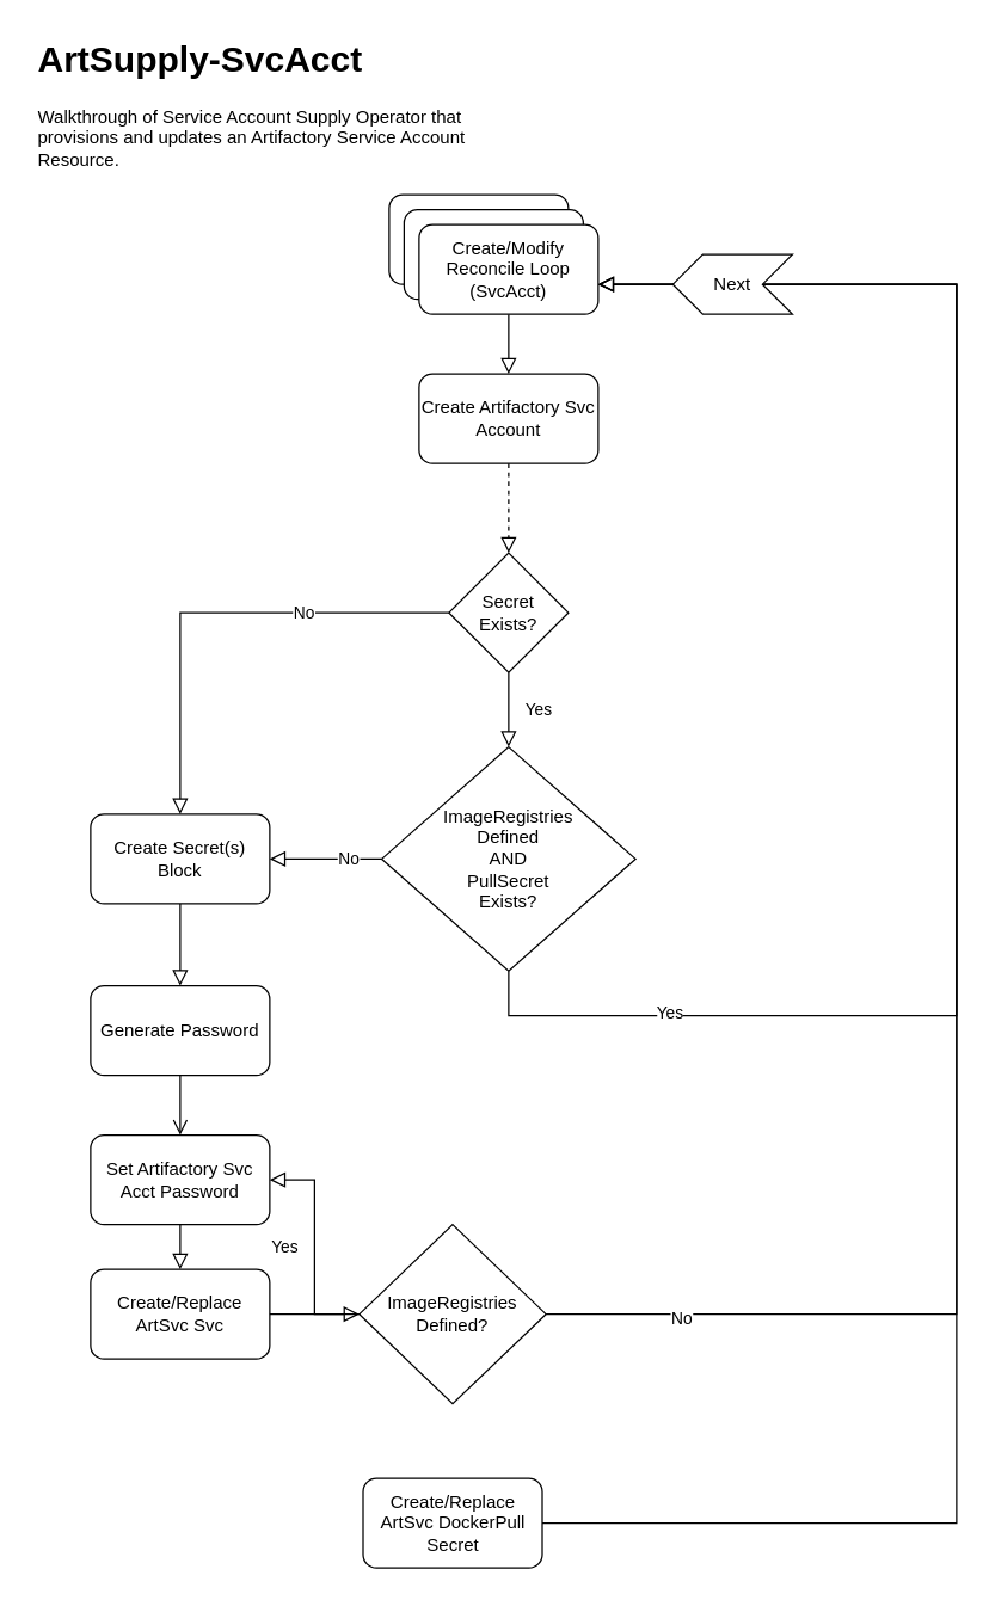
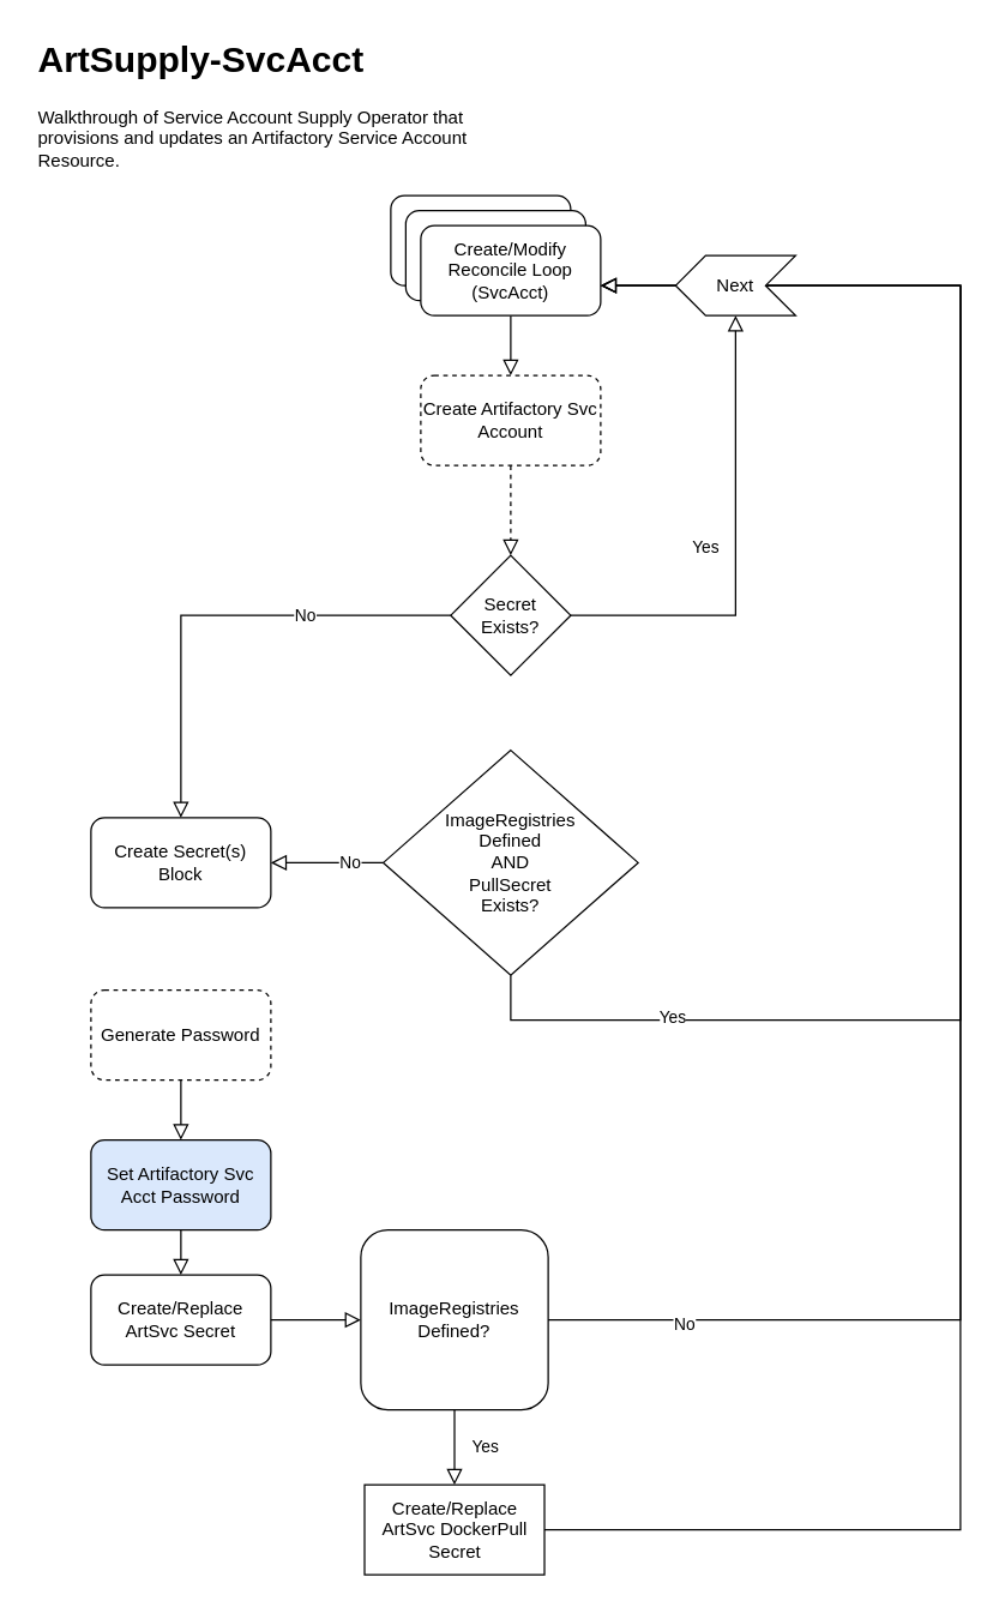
- <mxCell id="3" value="Create Artifactory Svc Account" style="rounded=1;whiteSpace=wrap;html=1;" parent="1" vertex="1"><mxGeometry x="280" y="250" width="120" height="60" as="geometry" /></mxCell>
+ <mxCell id="3" value="Create Artifactory Svc Account" style="rounded=1;whiteSpace=wrap;html=1;dashed=1;" parent="1" vertex="1"><mxGeometry x="280" y="250" width="120" height="60" as="geometry" /></mxCell>
- <mxCell id="5" value="Yes" style="rounded=0;html=1;jettySize=auto;orthogonalLoop=1;fontSize=11;endArrow=block;endFill=0;endSize=8;strokeWidth=1;shadow=0;labelBackgroundColor=none;edgeStyle=orthogonalEdgeStyle;" parent="1" source="4" target="19" edge="1"><mxGeometry y="20" relative="1" as="geometry"><mxPoint as="offset" /><mxPoint x="260" y="580" as="sourcePoint" /><mxPoint x="340" y="510" as="targetPoint" /></mxGeometry></mxCell>
+ <mxCell id="5" value="Yes" style="rounded=0;html=1;jettySize=auto;orthogonalLoop=1;fontSize=11;endArrow=block;endFill=0;endSize=8;strokeWidth=1;shadow=0;labelBackgroundColor=none;edgeStyle=orthogonalEdgeStyle;" parent="1" source="4" target="32" edge="1"><mxGeometry y="20" relative="1" as="geometry"><mxPoint as="offset" /><mxPoint x="260" y="580" as="sourcePoint" /><mxPoint x="340" y="510" as="targetPoint" /></mxGeometry></mxCell>
- <mxCell id="7" value="" style="rounded=0;html=1;jettySize=auto;orthogonalLoop=1;fontSize=11;endArrow=block;endFill=0;endSize=8;strokeWidth=1;shadow=0;labelBackgroundColor=none;edgeStyle=orthogonalEdgeStyle;" parent="1" source="16" target="22" edge="1"><mxGeometry relative="1" as="geometry"><mxPoint x="340" y="695" as="sourcePoint" /><mxPoint x="120" y="710" as="targetPoint" /><Array as="points" /></mxGeometry></mxCell>
- <mxCell id="22" value="Generate Password" style="rounded=1;whiteSpace=wrap;html=1;" parent="1" vertex="1"><mxGeometry x="60" y="660" width="120" height="60" as="geometry" /></mxCell>
+ <mxCell id="22" value="Generate Password" style="rounded=1;whiteSpace=wrap;html=1;dashed=1;" parent="1" vertex="1"><mxGeometry x="60" y="660" width="120" height="60" as="geometry" /></mxCell>
- <mxCell id="24" value="" style="rounded=0;html=1;jettySize=auto;orthogonalLoop=1;fontSize=11;endArrow=open;endFill=0;endSize=8;strokeWidth=1;shadow=0;labelBackgroundColor=none;edgeStyle=orthogonalEdgeStyle;" parent="1" source="22" target="23" edge="1"><mxGeometry relative="1" as="geometry"><mxPoint x="130" y="615" as="sourcePoint" /><mxPoint x="130" y="670" as="targetPoint" /><Array as="points" /></mxGeometry></mxCell>
+ <mxCell id="24" value="" style="rounded=0;html=1;jettySize=auto;orthogonalLoop=1;fontSize=11;endArrow=block;endFill=0;endSize=8;strokeWidth=1;shadow=0;labelBackgroundColor=none;edgeStyle=orthogonalEdgeStyle;" parent="1" source="22" target="23" edge="1"><mxGeometry relative="1" as="geometry"><mxPoint x="130" y="615" as="sourcePoint" /><mxPoint x="130" y="670" as="targetPoint" /><Array as="points" /></mxGeometry></mxCell>
- <mxCell id="23" value="Set Artifactory Svc Acct Password" style="rounded=1;whiteSpace=wrap;html=1;" parent="1" vertex="1"><mxGeometry x="60" y="760" width="120" height="60" as="geometry" /></mxCell>
+ <mxCell id="23" value="Set Artifactory Svc Acct Password" style="rounded=1;whiteSpace=wrap;html=1;fillColor=#dae8fc;" parent="1" vertex="1"><mxGeometry x="60" y="760" width="120" height="60" as="geometry" /></mxCell>
- <mxCell id="33" value="Yes" style="rounded=0;html=1;jettySize=auto;orthogonalLoop=1;fontSize=11;endArrow=block;endFill=0;endSize=8;strokeWidth=1;shadow=0;labelBackgroundColor=none;edgeStyle=orthogonalEdgeStyle;" parent="1" source="26" target="23" edge="1"><mxGeometry y="20" relative="1" as="geometry"><mxPoint as="offset" /><mxPoint x="350" y="460" as="sourcePoint" /><mxPoint x="350" y="510" as="targetPoint" /></mxGeometry></mxCell>
+ <mxCell id="33" value="Yes" style="rounded=0;html=1;jettySize=auto;orthogonalLoop=1;fontSize=11;endArrow=block;endFill=0;endSize=8;strokeWidth=1;shadow=0;labelBackgroundColor=none;edgeStyle=orthogonalEdgeStyle;" parent="1" source="26" target="27" edge="1"><mxGeometry y="20" relative="1" as="geometry"><mxPoint as="offset" /><mxPoint x="350" y="460" as="sourcePoint" /><mxPoint x="350" y="510" as="targetPoint" /></mxGeometry></mxCell>
- <mxCell id="25" value="Create/Replace ArtSvc Svc" style="rounded=1;whiteSpace=wrap;html=1;" parent="1" vertex="1"><mxGeometry x="60" y="850" width="120" height="60" as="geometry" /></mxCell>
+ <mxCell id="25" value="Create/Replace ArtSvc Secret" style="rounded=1;whiteSpace=wrap;html=1;" parent="1" vertex="1"><mxGeometry x="60" y="850" width="120" height="60" as="geometry" /></mxCell>
- <mxCell id="26" value="ImageRegistries Defined?" style="rhombus;whiteSpace=wrap;html=1;" parent="1" vertex="1"><mxGeometry x="240" y="820" width="125" height="120" as="geometry" /></mxCell>
+ <mxCell id="26" value="ImageRegistries Defined?" style="whiteSpace=wrap;html=1;rounded=1;" parent="1" vertex="1"><mxGeometry x="240" y="820" width="125" height="120" as="geometry" /></mxCell>
- <mxCell id="27" value="Create/Replace&lt;br&gt;ArtSvc DockerPull Secret" style="rounded=1;whiteSpace=wrap;html=1;" parent="1" vertex="1"><mxGeometry x="242.5" y="990" width="120" height="60" as="geometry" /></mxCell>
+ <mxCell id="27" value="Create/Replace&lt;br&gt;ArtSvc DockerPull Secret" style="whiteSpace=wrap;html=1;rounded=0;" parent="1" vertex="1"><mxGeometry x="242.5" y="990" width="120" height="60" as="geometry" /></mxCell>
